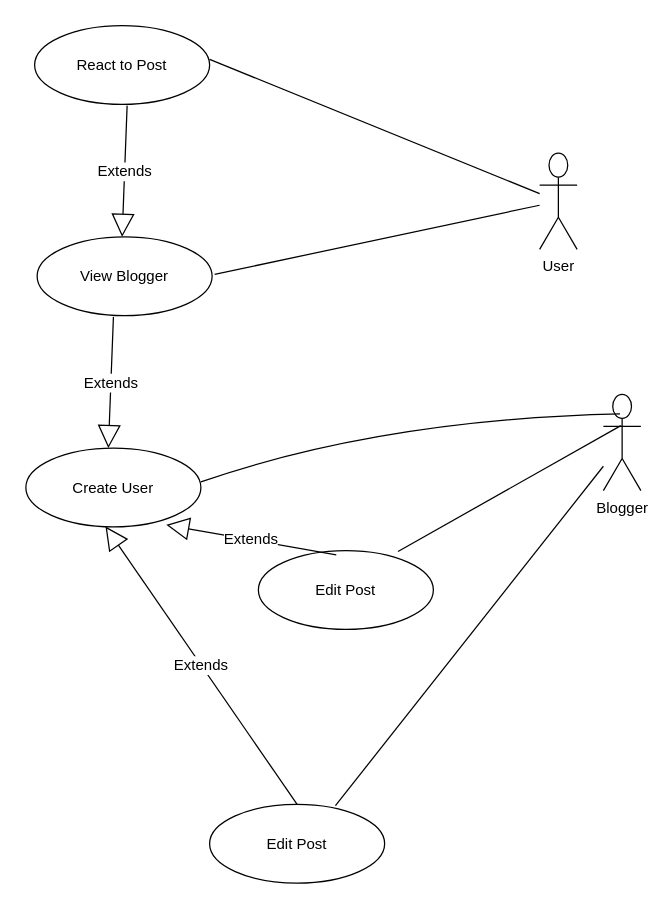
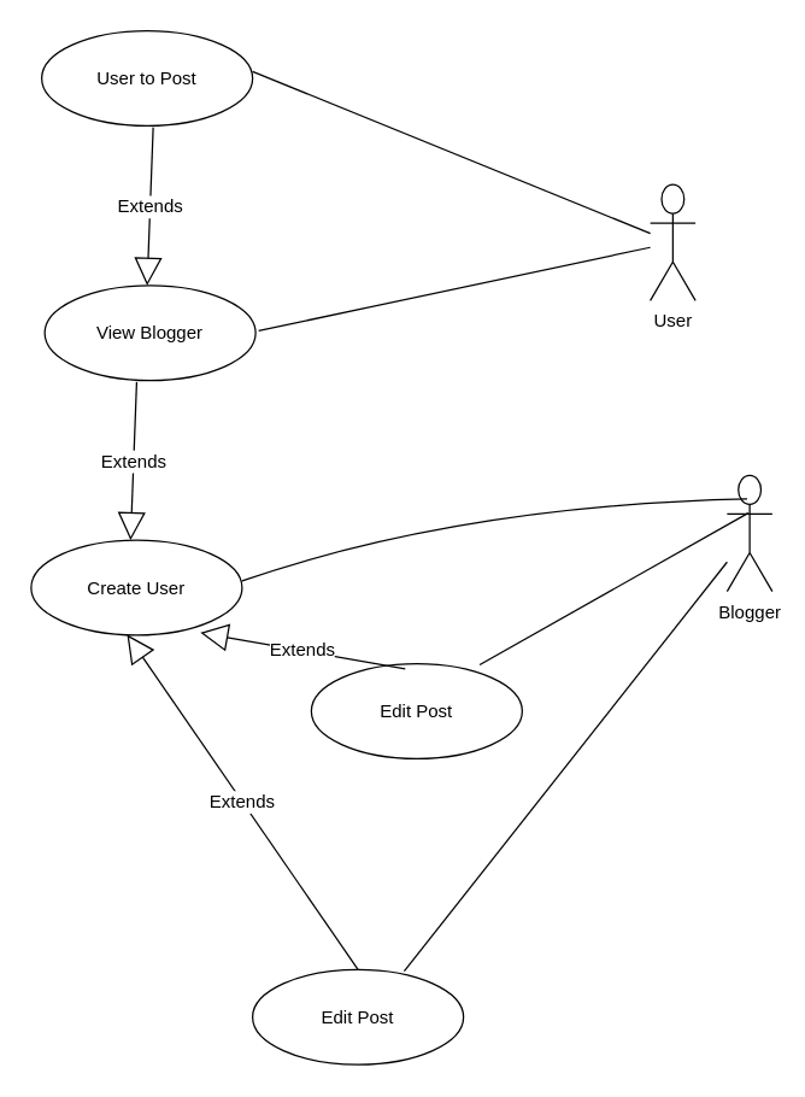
- <mxCell id="2" value="React to Post" style="ellipse;whiteSpace=wrap;html=1;" vertex="1" parent="1"><mxGeometry x="27" y="20" width="140" height="63" as="geometry" /></mxCell>
+ <mxCell id="2" value="User to Post" style="ellipse;whiteSpace=wrap;html=1;" vertex="1" parent="1"><mxGeometry x="27" y="20" width="140" height="63" as="geometry" /></mxCell>
